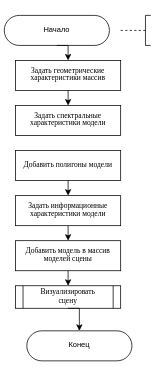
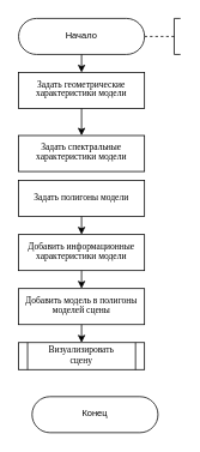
- <mxCell id="3" value="&lt;p style=&quot;line-height: 1 ; font-size: 10px&quot;&gt;&lt;font face=&quot;Helvetica&quot;&gt;Начало&lt;/font&gt;&lt;/p&gt;" style="shape=stencil(vZXxboMgEMafhj9dUNwDLG57j9NelRTBIKv27YegWdHq1s3OmJD7Dn/3nZyRsKytoEGSUAk1EvZKkiTHkku7WrHySkp92PkwnmJoGyyMF8+gOeQCfaY1Wp2w4wczIrisUHMzZNkboS92z3CzrFBSWghXsg0yV3kLAy7ts7T3sLH8JYgay6/RoB5NepUk7z/HPj0/Bhw/yG+Indzv7nc/cOg4ftTB7QaOf49lmVXWhptlORSnUqsPebhp5siFKJRQ2oZ+dbVIwuh4bTfTwPDhLRJTulZn/OpydizpJntCgC5WCWOkZ1l9CWMBusTIgqKjgDJ4m22H2CzlPoKet5FWBoaXGlTbtiu4vOo4vm34jo7nhPQPPdN/6fmuU3bTuxgip65Mrp1ZpfGbkfa/hY2qqxtc6UUFp/o/mBM+AQ==);whiteSpace=wrap;html=1;aspect=fixed;fontFamily=Times New Roman;fontSize=10;spacingBottom=4;" vertex="1" parent="1"><mxGeometry x="5" y="20" width="140" height="40" as="geometry" /></mxCell>
+ <mxCell id="3" value="&lt;p style=&quot;line-height: 1 ; font-size: 10px&quot;&gt;&lt;font face=&quot;Helvetica&quot;&gt;Начало&lt;/font&gt;&lt;/p&gt;" style="shape=stencil(vZXxboMgEMafhj9dUNwDLG57j9NelRTBIKv27YegWdHq1s3OmJD7Dn/3nZyRsKytoEGSUAk1EvZKkiTHkku7WrHySkp92PkwnmJoGyyMF8+gOeQCfaY1Wp2w4wczIrisUHMzZNkboS92z3CzrFBSWghXsg0yV3kLAy7ts7T3sLH8JYgay6/RoB5NepUk7z/HPj0/Bhw/yG+Indzv7nc/cOg4ftTB7QaOf49lmVXWhptlORSnUqsPebhp5siFKJRQ2oZ+dbVIwuh4bTfTwPDhLRJTulZn/OpydizpJntCgC5WCWOkZ1l9CWMBusTIgqKjgDJ4m22H2CzlPoKet5FWBoaXGlTbtiu4vOo4vm34jo7nhPQPPdN/6fmuU3bTuxgip65Mrp1ZpfGbkfa/hY2qqxtc6UUFp/o/mBM+AQ==);whiteSpace=wrap;html=1;aspect=fixed;fontFamily=Times New Roman;fontSize=10;spacingBottom=4;" vertex="1" parent="1"><mxGeometry x="20" y="20" width="140" height="40" as="geometry" /></mxCell>
- <mxCell id="5" value="&lt;p style=&quot;line-height: 1&quot;&gt;Задать геометрические&lt;br&gt;характеристики массив&lt;/p&gt;" style="shape=stencil(tVTRboMwDPyavFYh2T5gYtt/pKlXotIkcrJ1/fuaGKQiBq0mQEjgu3B3Bhyh69SYCEJJb84g9LtQKmKwkBLdEdww9iK5vHBZDbVJEWxm8MegM/sWmEkZwwku7pB7CecbQJc7Vn8I+UZrulPXNnhPIi74NGLueBIzztOz8pfFevvrqIqkf4YM2IdkVKjP52V3r9sIVxvlHcsO6VfPu57wOHG11YdbTbj6v6yuCZn7uXW9N/Z0xPDtD3+G+XJta0MbkEq+Fi+htOyP5Wai6QZvQgw0dmO7PE4PRn/OmPCJd0FnGqZWA8KDN8G7yYLr7IJiPXEoKG99BbgB);whiteSpace=wrap;html=1;aspect=fixed;fontFamily=Times New Roman;fontSize=10;spacingBottom=4;" vertex="1" parent="1"><mxGeometry x="20" y="80" width="140" height="40" as="geometry" /></mxCell>
+ <mxCell id="5" value="&lt;p style=&quot;line-height: 1&quot;&gt;Задать геометрические&lt;br&gt;характеристики модели&lt;/p&gt;" style="shape=stencil(tVTRboMwDPyavFYh2T5gYtt/pKlXotIkcrJ1/fuaGKQiBq0mQEjgu3B3Bhyh69SYCEJJb84g9LtQKmKwkBLdEdww9iK5vHBZDbVJEWxm8MegM/sWmEkZwwku7pB7CecbQJc7Vn8I+UZrulPXNnhPIi74NGLueBIzztOz8pfFevvrqIqkf4YM2IdkVKjP52V3r9sIVxvlHcsO6VfPu57wOHG11YdbTbj6v6yuCZn7uXW9N/Z0xPDtD3+G+XJta0MbkEq+Fi+htOyP5Wai6QZvQgw0dmO7PE4PRn/OmPCJd0FnGqZWA8KDN8G7yYLr7IJiPXEoKG99BbgB);whiteSpace=wrap;html=1;aspect=fixed;fontFamily=Times New Roman;fontSize=10;spacingBottom=4;" vertex="1" parent="1"><mxGeometry x="20" y="80" width="140" height="40" as="geometry" /></mxCell>
- <mxCell id="7" value="&lt;p style=&quot;line-height: 1&quot;&gt;Задать спектральные&lt;br&gt;характеристики модели&lt;/p&gt;" style="shape=stencil(tVTRboMwDPyavFYh2T5gYtt/pKlXotIkcrJ1/fuaGKQiBq0mQEjgu3B3Bhyh69SYCEJJb84g9LtQKmKwkBLdEdww9iK5vHBZDbVJEWxm8MegM/sWmEkZwwku7pB7CecbQJc7Vn8I+UZrulPXNnhPIi74NGLueBIzztOz8pfFevvrqIqkf4YM2IdkVKjP52V3r9sIVxvlHcsO6VfPu57wOHG11YdbTbj6v6yuCZn7uXW9N/Z0xPDtD3+G+XJta0MbkEq+Fi+htOyP5Wai6QZvQgw0dmO7PE4PRn/OmPCJd0FnGqZWA8KDN8G7yYLr7IJiPXEoKG99BbgB);whiteSpace=wrap;html=1;aspect=fixed;fontFamily=Times New Roman;fontSize=10;spacingBottom=4;" vertex="1" parent="1"><mxGeometry x="20" y="140" width="140" height="40" as="geometry" /></mxCell>
+ <mxCell id="7" value="&lt;p style=&quot;line-height: 1&quot;&gt;Задать спектральные&lt;br&gt;характеристики модели&lt;/p&gt;" style="shape=stencil(tVTRboMwDPyavFYh2T5gYtt/pKlXotIkcrJ1/fuaGKQiBq0mQEjgu3B3Bhyh69SYCEJJb84g9LtQKmKwkBLdEdww9iK5vHBZDbVJEWxm8MegM/sWmEkZwwku7pB7CecbQJc7Vn8I+UZrulPXNnhPIi74NGLueBIzztOz8pfFevvrqIqkf4YM2IdkVKjP52V3r9sIVxvlHcsO6VfPu57wOHG11YdbTbj6v6yuCZn7uXW9N/Z0xPDtD3+G+XJta0MbkEq+Fi+htOyP5Wai6QZvQgw0dmO7PE4PRn/OmPCJd0FnGqZWA8KDN8G7yYLr7IJiPXEoKG99BbgB);whiteSpace=wrap;html=1;aspect=fixed;fontFamily=Times New Roman;fontSize=10;spacingBottom=4;" vertex="1" parent="1"><mxGeometry x="20" y="150" width="140" height="40" as="geometry" /></mxCell>
- <mxCell id="9" value="&lt;p style=&quot;line-height: 1&quot;&gt;Добавить полигоны модели&lt;/p&gt;" style="shape=stencil(tVTRboMwDPyavFYh2T5gYtt/pKlXotIkcrJ1/fuaGKQiBq0mQEjgu3B3Bhyh69SYCEJJb84g9LtQKmKwkBLdEdww9iK5vHBZDbVJEWxm8MegM/sWmEkZwwku7pB7CecbQJc7Vn8I+UZrulPXNnhPIi74NGLueBIzztOz8pfFevvrqIqkf4YM2IdkVKjP52V3r9sIVxvlHcsO6VfPu57wOHG11YdbTbj6v6yuCZn7uXW9N/Z0xPDtD3+G+XJta0MbkEq+Fi+htOyP5Wai6QZvQgw0dmO7PE4PRn/OmPCJd0FnGqZWA8KDN8G7yYLr7IJiPXEoKG99BbgB);whiteSpace=wrap;html=1;aspect=fixed;fontFamily=Times New Roman;fontSize=10;spacingBottom=4;" vertex="1" parent="1"><mxGeometry x="20" y="200" width="140" height="40" as="geometry" /></mxCell>
+ <mxCell id="9" value="&lt;p style=&quot;line-height: 1&quot;&gt;Задать полигоны модели&lt;/p&gt;" style="shape=stencil(tVTRboMwDPyavFYh2T5gYtt/pKlXotIkcrJ1/fuaGKQiBq0mQEjgu3B3Bhyh69SYCEJJb84g9LtQKmKwkBLdEdww9iK5vHBZDbVJEWxm8MegM/sWmEkZwwku7pB7CecbQJc7Vn8I+UZrulPXNnhPIi74NGLueBIzztOz8pfFevvrqIqkf4YM2IdkVKjP52V3r9sIVxvlHcsO6VfPu57wOHG11YdbTbj6v6yuCZn7uXW9N/Z0xPDtD3+G+XJta0MbkEq+Fi+htOyP5Wai6QZvQgw0dmO7PE4PRn/OmPCJd0FnGqZWA8KDN8G7yYLr7IJiPXEoKG99BbgB);whiteSpace=wrap;html=1;aspect=fixed;fontFamily=Times New Roman;fontSize=10;spacingBottom=4;" vertex="1" parent="1"><mxGeometry x="20" y="200" width="140" height="40" as="geometry" /></mxCell>
- <mxCell id="11" value="&lt;p style=&quot;line-height: 1&quot;&gt;Задать информационные&lt;br&gt;характеристики модели&lt;/p&gt;" style="shape=stencil(tVTRboMwDPyavFYh2T5gYtt/pKlXotIkcrJ1/fuaGKQiBq0mQEjgu3B3Bhyh69SYCEJJb84g9LtQKmKwkBLdEdww9iK5vHBZDbVJEWxm8MegM/sWmEkZwwku7pB7CecbQJc7Vn8I+UZrulPXNnhPIi74NGLueBIzztOz8pfFevvrqIqkf4YM2IdkVKjP52V3r9sIVxvlHcsO6VfPu57wOHG11YdbTbj6v6yuCZn7uXW9N/Z0xPDtD3+G+XJta0MbkEq+Fi+htOyP5Wai6QZvQgw0dmO7PE4PRn/OmPCJd0FnGqZWA8KDN8G7yYLr7IJiPXEoKG99BbgB);whiteSpace=wrap;html=1;aspect=fixed;fontFamily=Times New Roman;fontSize=10;spacingBottom=4;" vertex="1" parent="1"><mxGeometry x="20" y="260" width="140" height="40" as="geometry" /></mxCell>
+ <mxCell id="11" value="&lt;p style=&quot;line-height: 1&quot;&gt;Добавить информационные&lt;br&gt;характеристики модели&lt;/p&gt;" style="shape=stencil(tVTRboMwDPyavFYh2T5gYtt/pKlXotIkcrJ1/fuaGKQiBq0mQEjgu3B3Bhyh69SYCEJJb84g9LtQKmKwkBLdEdww9iK5vHBZDbVJEWxm8MegM/sWmEkZwwku7pB7CecbQJc7Vn8I+UZrulPXNnhPIi74NGLueBIzztOz8pfFevvrqIqkf4YM2IdkVKjP52V3r9sIVxvlHcsO6VfPu57wOHG11YdbTbj6v6yuCZn7uXW9N/Z0xPDtD3+G+XJta0MbkEq+Fi+htOyP5Wai6QZvQgw0dmO7PE4PRn/OmPCJd0FnGqZWA8KDN8G7yYLr7IJiPXEoKG99BbgB);whiteSpace=wrap;html=1;aspect=fixed;fontFamily=Times New Roman;fontSize=10;spacingBottom=4;" vertex="1" parent="1"><mxGeometry x="20" y="260" width="140" height="40" as="geometry" /></mxCell>
- <mxCell id="13" value="&lt;p style=&quot;line-height: 1&quot;&gt;Добавить модель в массив&lt;br&gt;моделей сцены&lt;/p&gt;" style="shape=stencil(tVTRboMwDPyavFYh2T5gYtt/pKlXotIkcrJ1/fuaGKQiBq0mQEjgu3B3Bhyh69SYCEJJb84g9LtQKmKwkBLdEdww9iK5vHBZDbVJEWxm8MegM/sWmEkZwwku7pB7CecbQJc7Vn8I+UZrulPXNnhPIi74NGLueBIzztOz8pfFevvrqIqkf4YM2IdkVKjP52V3r9sIVxvlHcsO6VfPu57wOHG11YdbTbj6v6yuCZn7uXW9N/Z0xPDtD3+G+XJta0MbkEq+Fi+htOyP5Wai6QZvQgw0dmO7PE4PRn/OmPCJd0FnGqZWA8KDN8G7yYLr7IJiPXEoKG99BbgB);whiteSpace=wrap;html=1;aspect=fixed;fontFamily=Times New Roman;fontSize=10;spacingBottom=4;" vertex="1" parent="1"><mxGeometry x="20" y="320" width="140" height="40" as="geometry" /></mxCell>
+ <mxCell id="13" value="&lt;p style=&quot;line-height: 1&quot;&gt;Добавить модель в полигоны&lt;br&gt;моделей сцены&lt;/p&gt;" style="shape=stencil(tVTRboMwDPyavFYh2T5gYtt/pKlXotIkcrJ1/fuaGKQiBq0mQEjgu3B3Bhyh69SYCEJJb84g9LtQKmKwkBLdEdww9iK5vHBZDbVJEWxm8MegM/sWmEkZwwku7pB7CecbQJc7Vn8I+UZrulPXNnhPIi74NGLueBIzztOz8pfFevvrqIqkf4YM2IdkVKjP52V3r9sIVxvlHcsO6VfPu57wOHG11YdbTbj6v6yuCZn7uXW9N/Z0xPDtD3+G+XJta0MbkEq+Fi+htOyP5Wai6QZvQgw0dmO7PE4PRn/OmPCJd0FnGqZWA8KDN8G7yYLr7IJiPXEoKG99BbgB);whiteSpace=wrap;html=1;aspect=fixed;fontFamily=Times New Roman;fontSize=10;spacingBottom=4;" vertex="1" parent="1"><mxGeometry x="20" y="320" width="140" height="40" as="geometry" /></mxCell>
- <mxCell id="14" style="edgeStyle=orthogonalEdgeStyle;rounded=0;orthogonalLoop=1;jettySize=auto;html=1;exitX=0.5;exitY=1;exitDx=0;exitDy=0;entryX=0.5;entryY=0;entryDx=0;entryDy=0;" edge="1" parent="1" source="15" target="16"><mxGeometry relative="1" as="geometry" /></mxCell>
